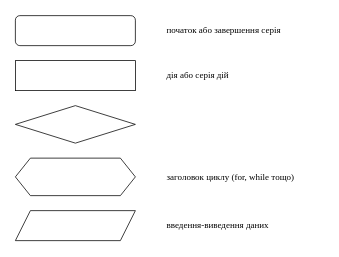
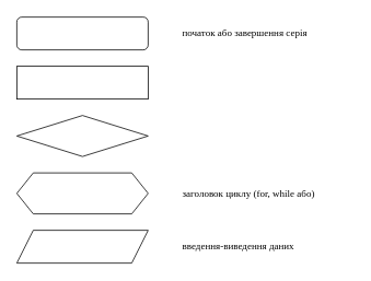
- <mxCell id="5" value="дія або серія дій" style="text;html=1;strokeColor=none;fillColor=none;align=left;verticalAlign=middle;whiteSpace=wrap;rounded=0;fontFamily=IBM Plex Sans;" parent="1" vertex="1"><mxGeometry x="220" y="90" width="210" height="20" as="geometry" /></mxCell>
- <mxCell id="8" value="заголовок циклу (for, while тощо)" style="text;html=1;strokeColor=none;fillColor=none;align=left;verticalAlign=middle;whiteSpace=wrap;rounded=0;fontFamily=IBM Plex Sans;" parent="1" vertex="1"><mxGeometry x="220" y="225" width="210" height="20" as="geometry" /></mxCell>
+ <mxCell id="8" value="заголовок циклу (for, while або)" style="text;html=1;strokeColor=none;fillColor=none;align=left;verticalAlign=middle;whiteSpace=wrap;rounded=0;fontFamily=IBM Plex Sans;" parent="1" vertex="1"><mxGeometry x="220" y="225" width="210" height="20" as="geometry" /></mxCell>
